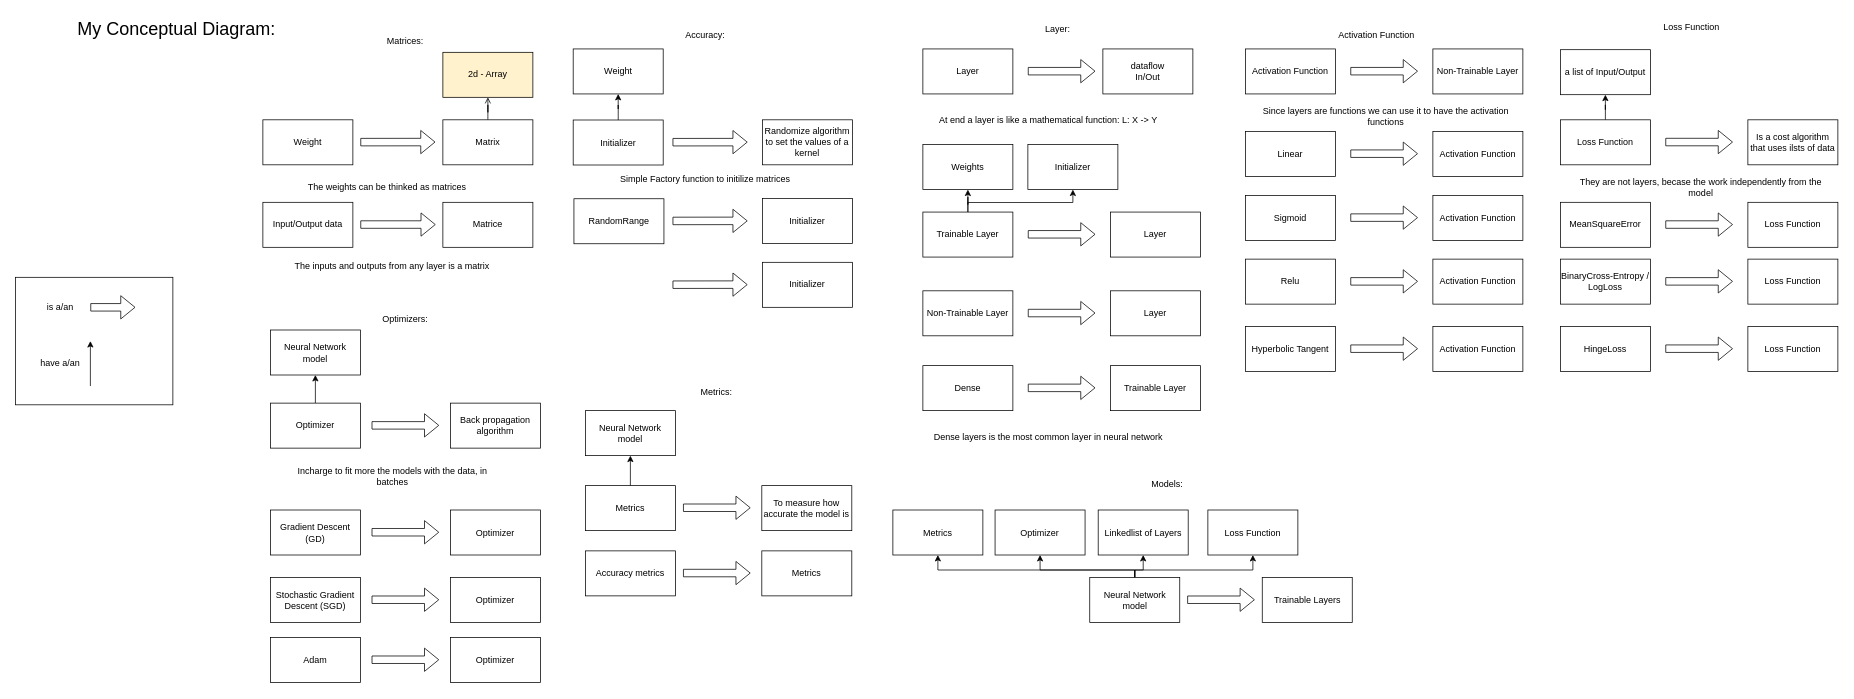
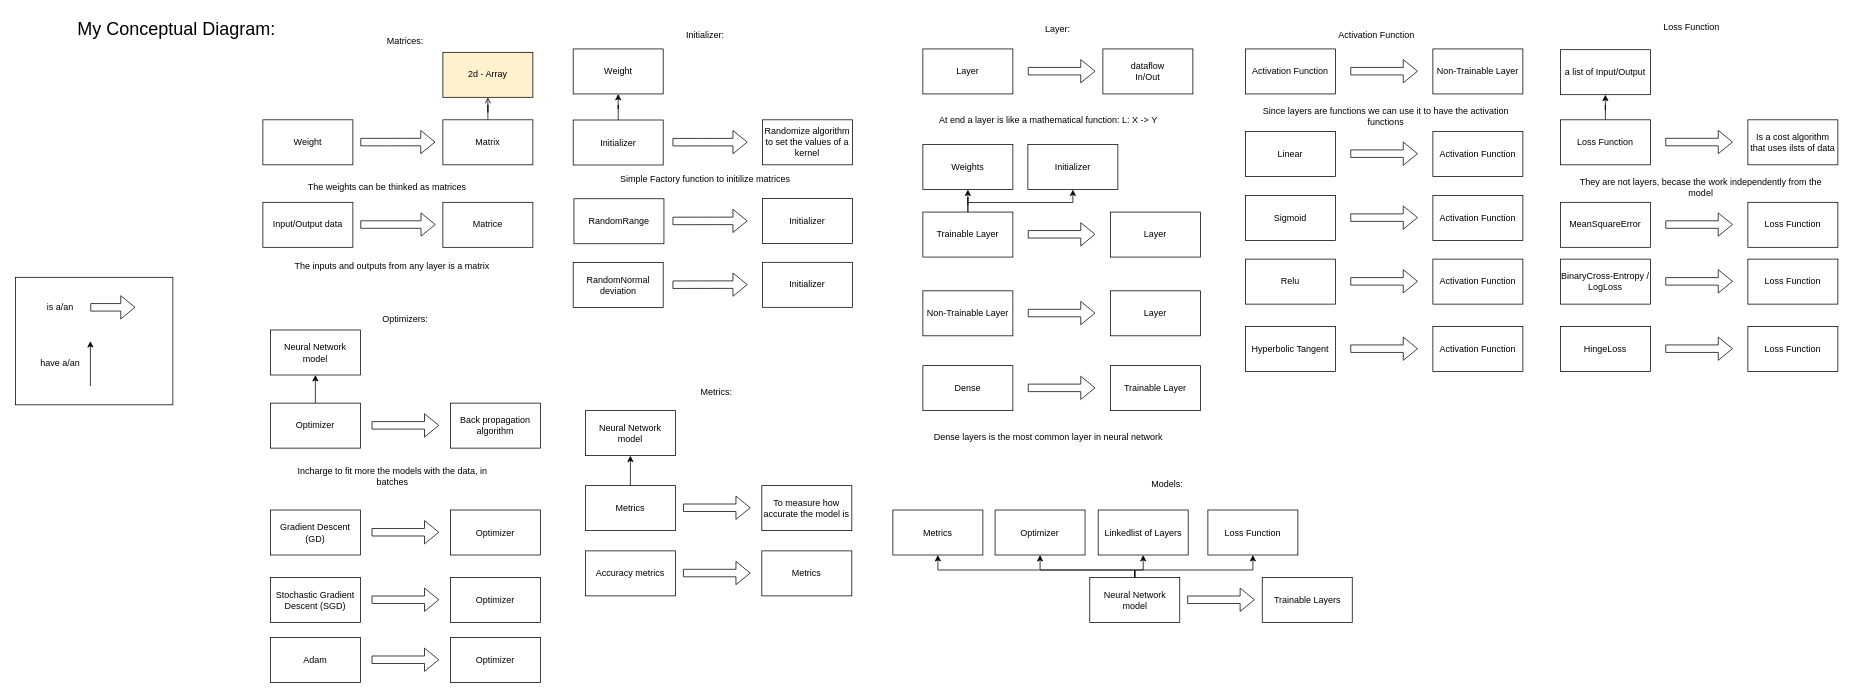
- <mxCell id="81" value="Accuracy:" style="text;html=1;strokeColor=none;fillColor=none;align=center;verticalAlign=middle;whiteSpace=wrap;rounded=0;" vertex="1" parent="1"><mxGeometry x="910" y="31.25" width="60" height="30" as="geometry" /></mxCell>
+ <mxCell id="81" value="Initializer:" style="text;html=1;strokeColor=none;fillColor=none;align=center;verticalAlign=middle;whiteSpace=wrap;rounded=0;" vertex="1" parent="1"><mxGeometry x="910" y="31.25" width="60" height="30" as="geometry" /></mxCell>
+ <mxCell id="88" value="RandomNormal deviation" style="rounded=0;whiteSpace=wrap;html=1;" vertex="1" parent="1"><mxGeometry x="763.75" y="349.5" width="120" height="60" as="geometry" /></mxCell>
